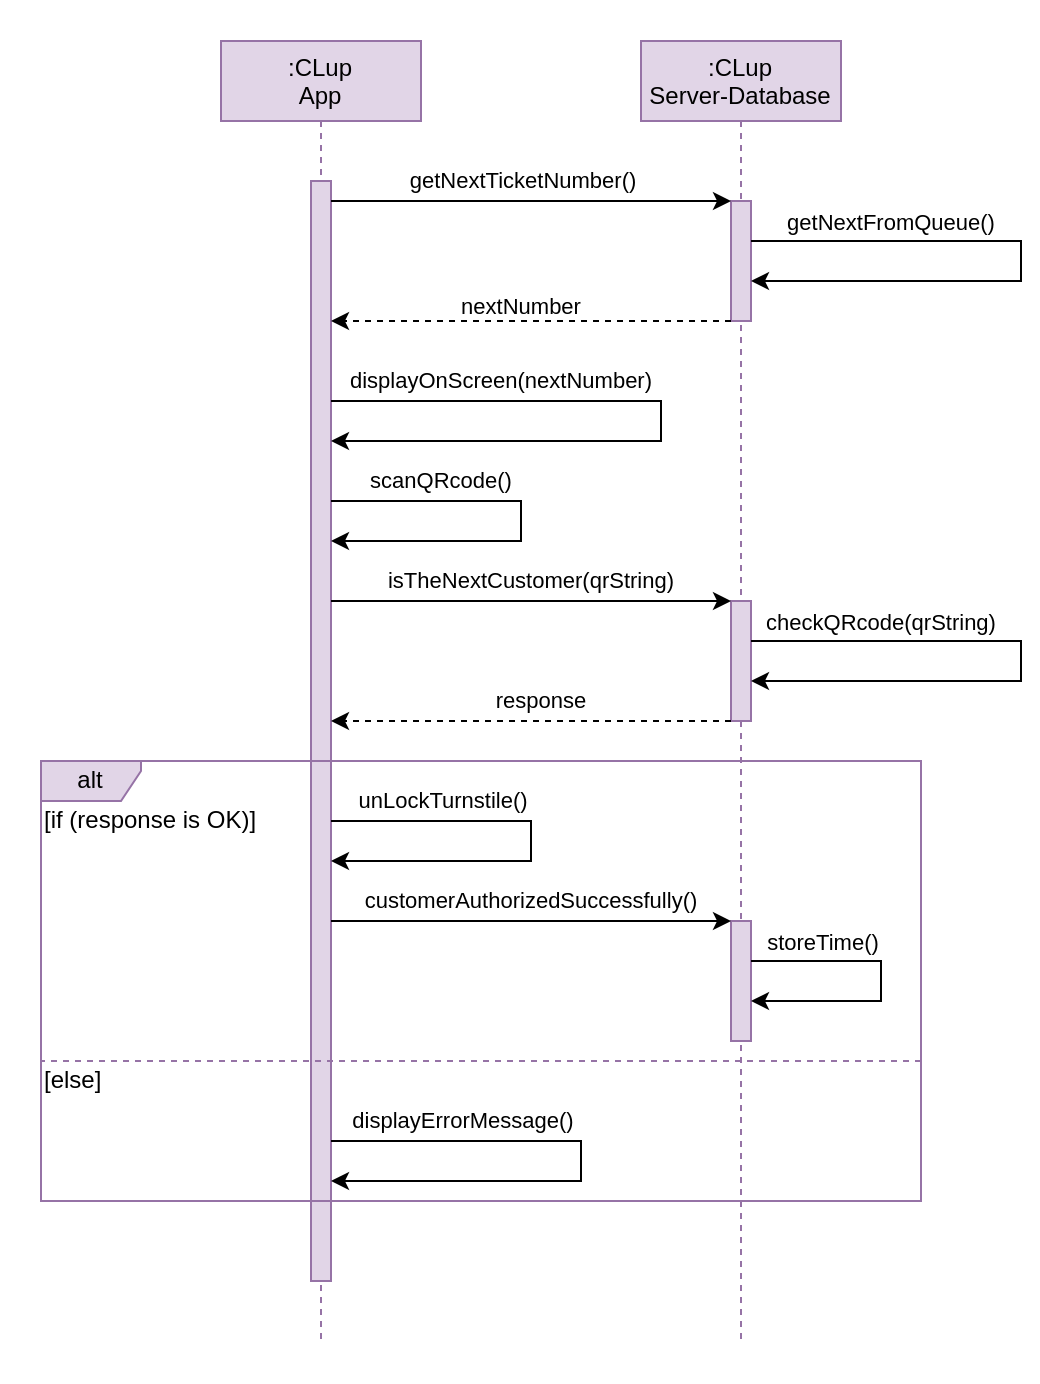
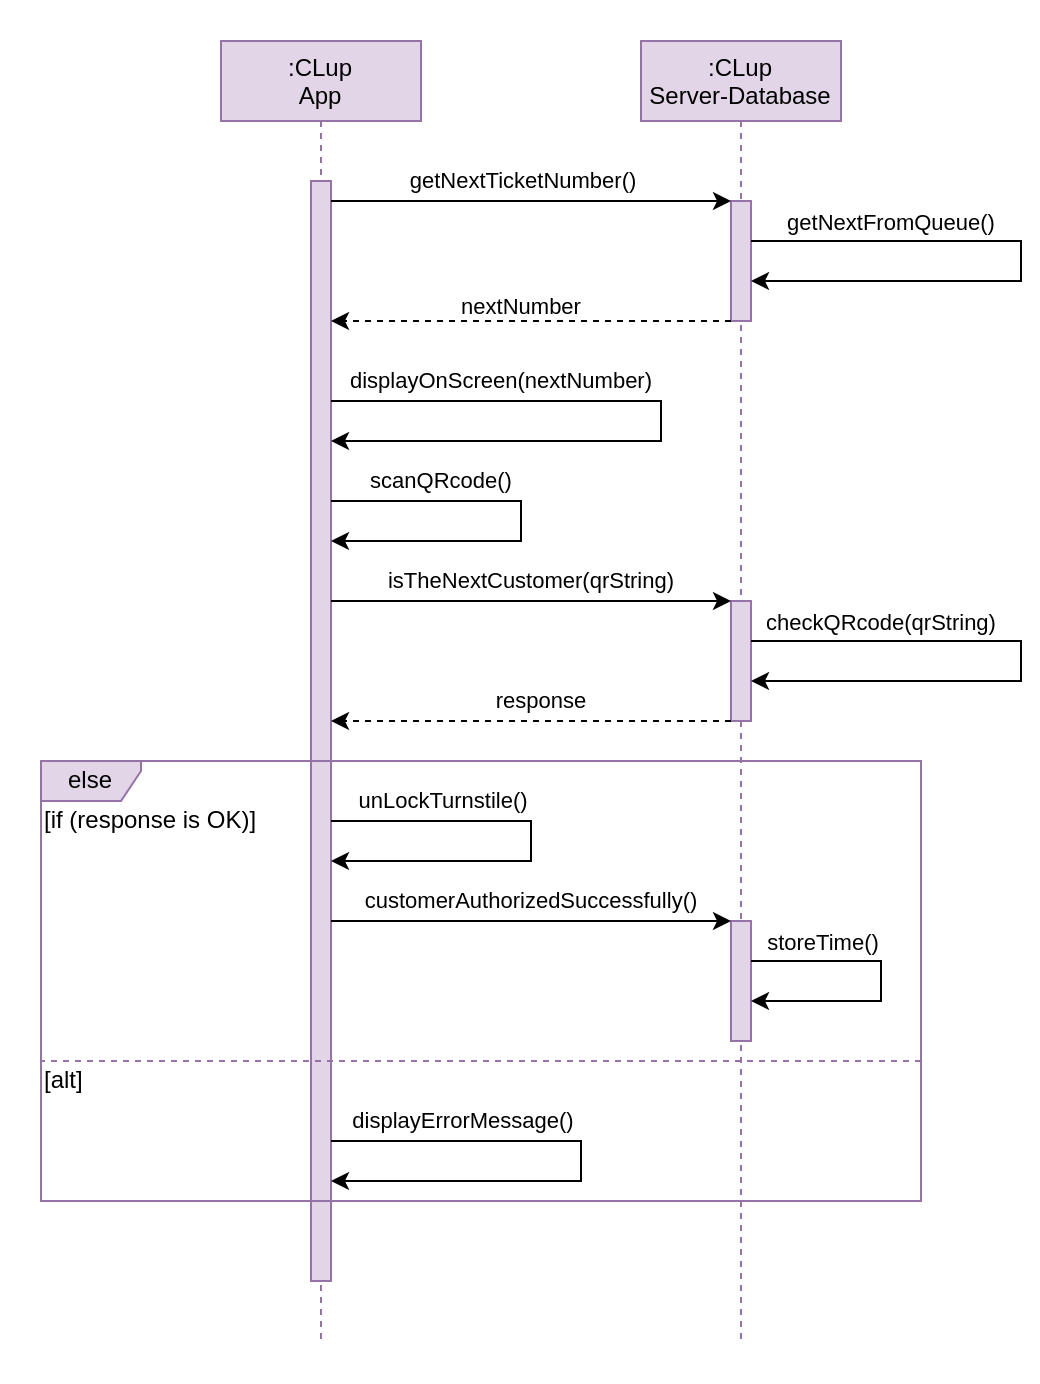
- <mxCell id="30" value="alt" style="shape=umlFrame;whiteSpace=wrap;html=1;fillColor=#e1d5e7;strokeColor=#9673a6;width=50;height=20;" vertex="1" parent="1"><mxGeometry x="20" y="380" width="440" height="220" as="geometry" /></mxCell>
+ <mxCell id="30" value="else" style="shape=umlFrame;whiteSpace=wrap;html=1;fillColor=#e1d5e7;strokeColor=#9673a6;width=50;height=20;" vertex="1" parent="1"><mxGeometry x="20" y="380" width="440" height="220" as="geometry" /></mxCell>
- <mxCell id="35" value="[else]" style="text;html=1;align=left;verticalAlign=middle;resizable=0;points=[];autosize=1;" vertex="1" parent="1"><mxGeometry x="20" y="530" width="40" height="20" as="geometry" /></mxCell>
+ <mxCell id="35" value="[alt]" style="text;html=1;align=left;verticalAlign=middle;resizable=0;points=[];autosize=1;" vertex="1" parent="1"><mxGeometry x="20" y="530" width="40" height="20" as="geometry" /></mxCell>
